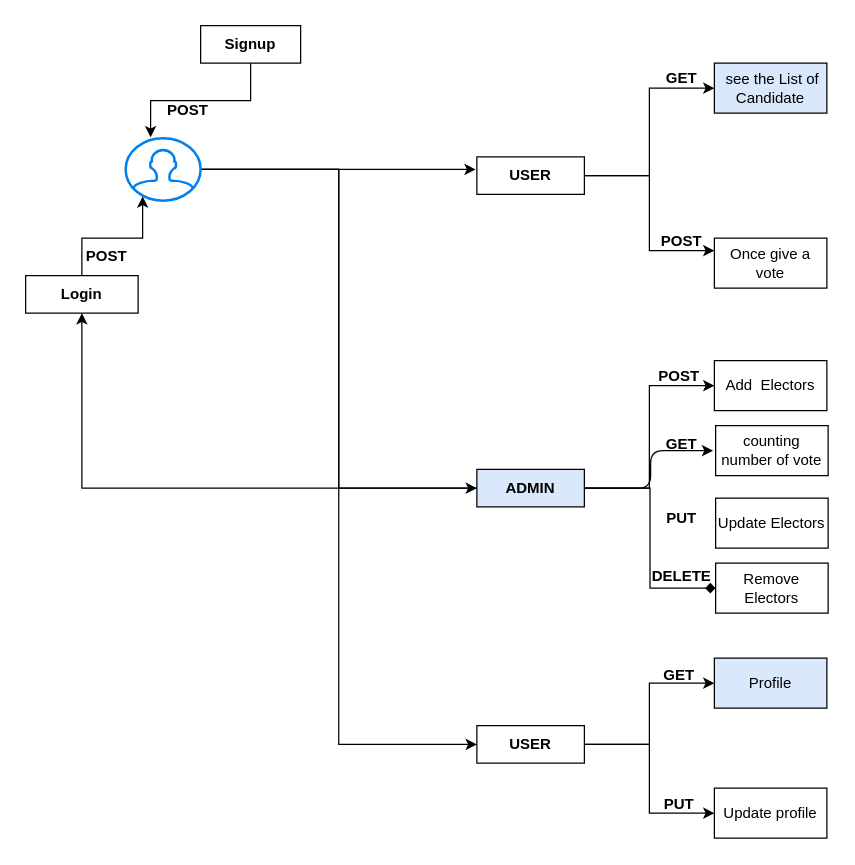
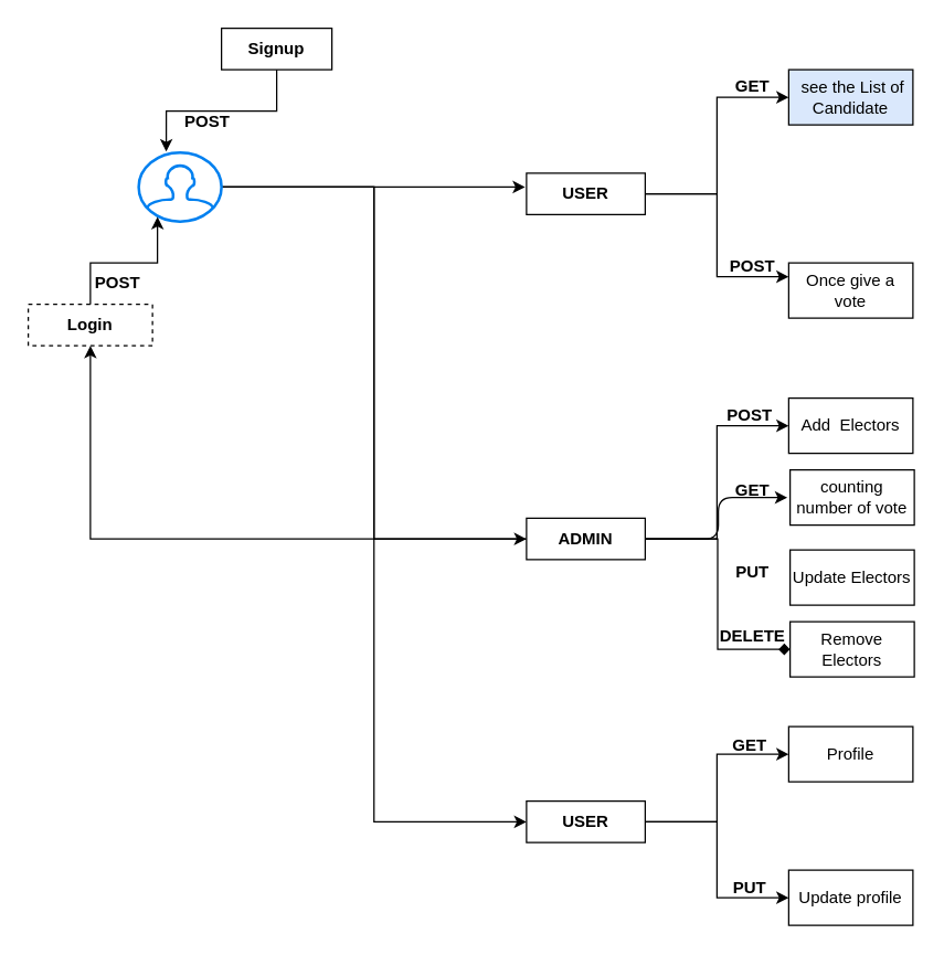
- <mxCell id="7" value="&lt;b&gt;Login&lt;/b&gt;" style="rounded=0;whiteSpace=wrap;html=1;" parent="1" vertex="1"><mxGeometry x="20" y="220" width="90" height="30" as="geometry" /></mxCell>
+ <mxCell id="7" value="&lt;b&gt;Login&lt;/b&gt;" style="rounded=0;whiteSpace=wrap;html=1;dashed=1;" parent="1" vertex="1"><mxGeometry x="20" y="220" width="90" height="30" as="geometry" /></mxCell>
- <mxCell id="21" value="&lt;b&gt;ADMIN&lt;/b&gt;" style="rounded=0;whiteSpace=wrap;html=1;fillColor=#dae8fc;" parent="1" vertex="1"><mxGeometry x="381" y="375" width="86" height="30" as="geometry" /></mxCell>
+ <mxCell id="21" value="&lt;b&gt;ADMIN&lt;/b&gt;" style="rounded=0;whiteSpace=wrap;html=1;" parent="1" vertex="1"><mxGeometry x="381" y="375" width="86" height="30" as="geometry" /></mxCell>
- <mxCell id="31" value="Profile" style="rounded=0;whiteSpace=wrap;html=1;fillColor=#dae8fc;" parent="1" vertex="1"><mxGeometry x="571" y="526" width="90" height="40" as="geometry" /></mxCell>
+ <mxCell id="31" value="Profile" style="rounded=0;whiteSpace=wrap;html=1;" parent="1" vertex="1"><mxGeometry x="571" y="526" width="90" height="40" as="geometry" /></mxCell>
